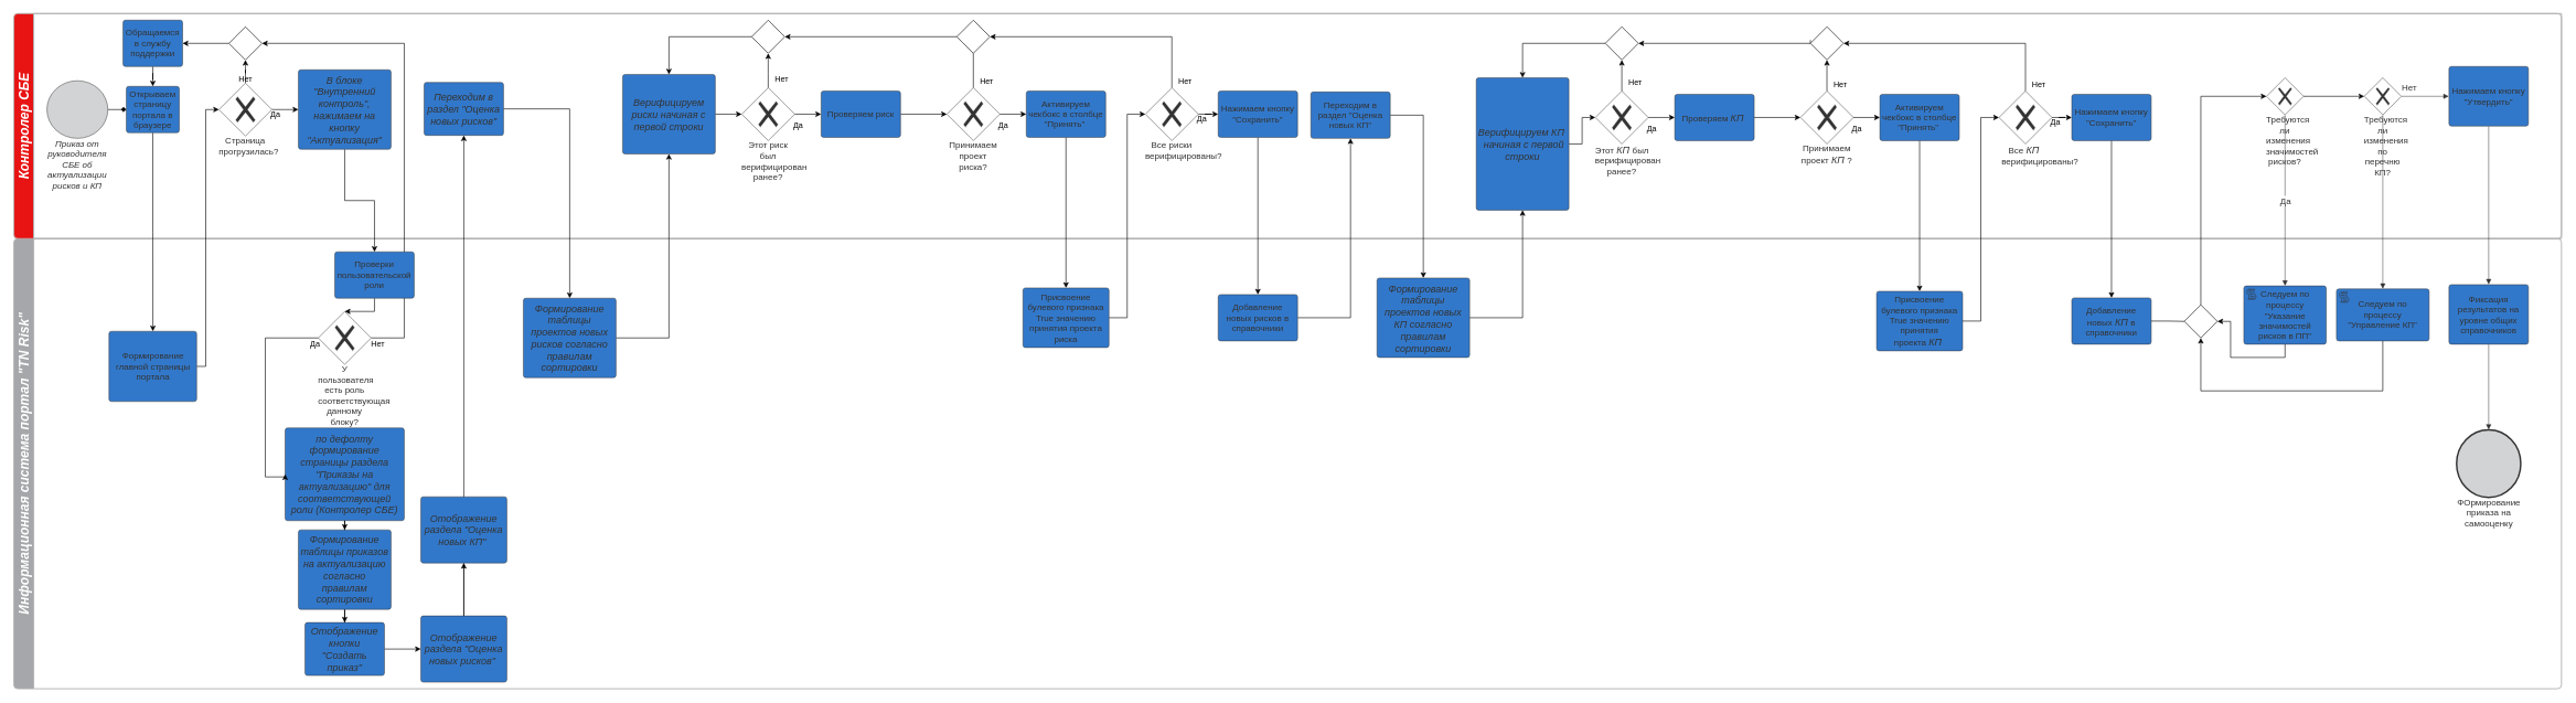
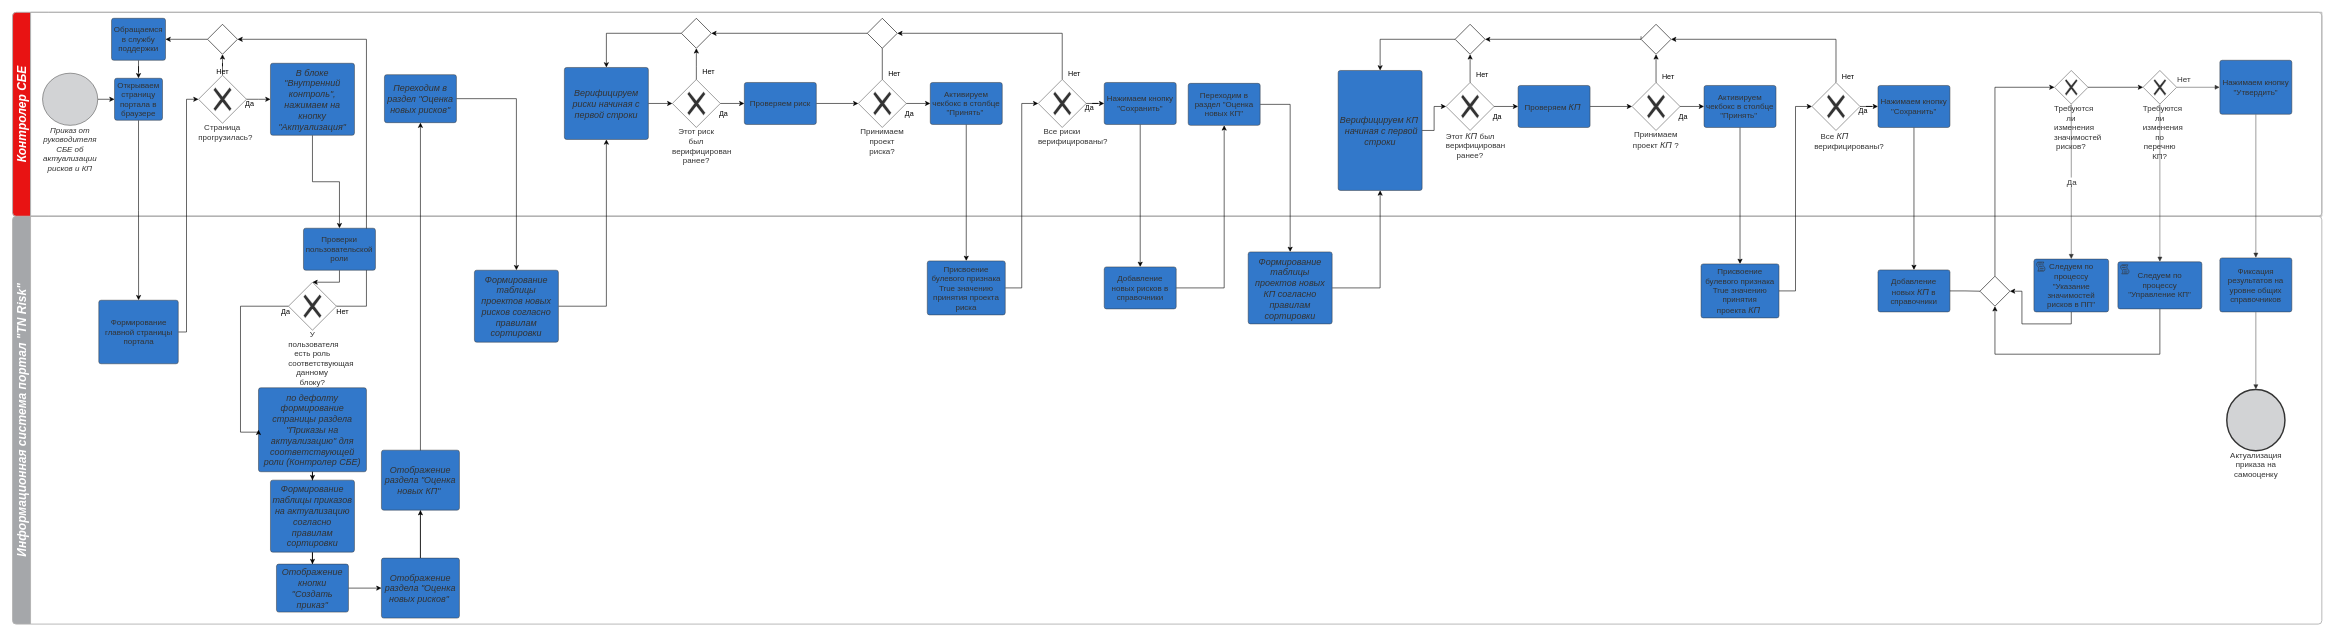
- <mxCell id="5" style="edgeStyle=orthogonalEdgeStyle;rounded=0;orthogonalLoop=1;jettySize=auto;html=1;exitX=1;exitY=0.5;exitDx=0;exitDy=0;entryX=0;entryY=0.5;entryDx=0;entryDy=0;startArrow=none;startFill=0;endArrow=diamond;endFill=1;" parent="1" source="6" target="8" edge="1"><mxGeometry relative="1" as="geometry" /></mxCell>
+ <mxCell id="5" style="edgeStyle=orthogonalEdgeStyle;rounded=0;orthogonalLoop=1;jettySize=auto;html=1;exitX=1;exitY=0.5;exitDx=0;exitDy=0;entryX=0;entryY=0.5;entryDx=0;entryDy=0;startArrow=none;startFill=0;endArrow=classic;endFill=1;" parent="1" source="6" target="8" edge="1"><mxGeometry relative="1" as="geometry" /></mxCell>
- <mxCell id="36" value="ФОрмирование приказа на самооценку" style="html=1;overflow=block;blockSpacing=1;whiteSpace=wrap;shape=mxgraph.bpmn.shape;verticalLabelPosition=bottom;verticalAlign=top;outline=end;fontSize=13.3;fontColor=#333333;align=center;spacing=0;strokeColor=#333333;strokeOpacity=100;fillOpacity=100;rounded=1;absoluteArcSize=1;arcSize=7.5;fillColor=#d2d3d5;strokeWidth=0.8;" vertex="1" parent="1"><mxGeometry x="3711.5" y="649" width="97" height="102" as="geometry" /></mxCell>
+ <mxCell id="36" value="Актуализация приказа на самооценку" style="html=1;overflow=block;blockSpacing=1;whiteSpace=wrap;shape=mxgraph.bpmn.shape;verticalLabelPosition=bottom;verticalAlign=top;outline=end;fontSize=13.3;fontColor=#333333;align=center;spacing=0;strokeColor=#333333;strokeOpacity=100;fillOpacity=100;rounded=1;absoluteArcSize=1;arcSize=7.5;fillColor=#d2d3d5;strokeWidth=0.8;" vertex="1" parent="1"><mxGeometry x="3711.5" y="649" width="97" height="102" as="geometry" /></mxCell>
